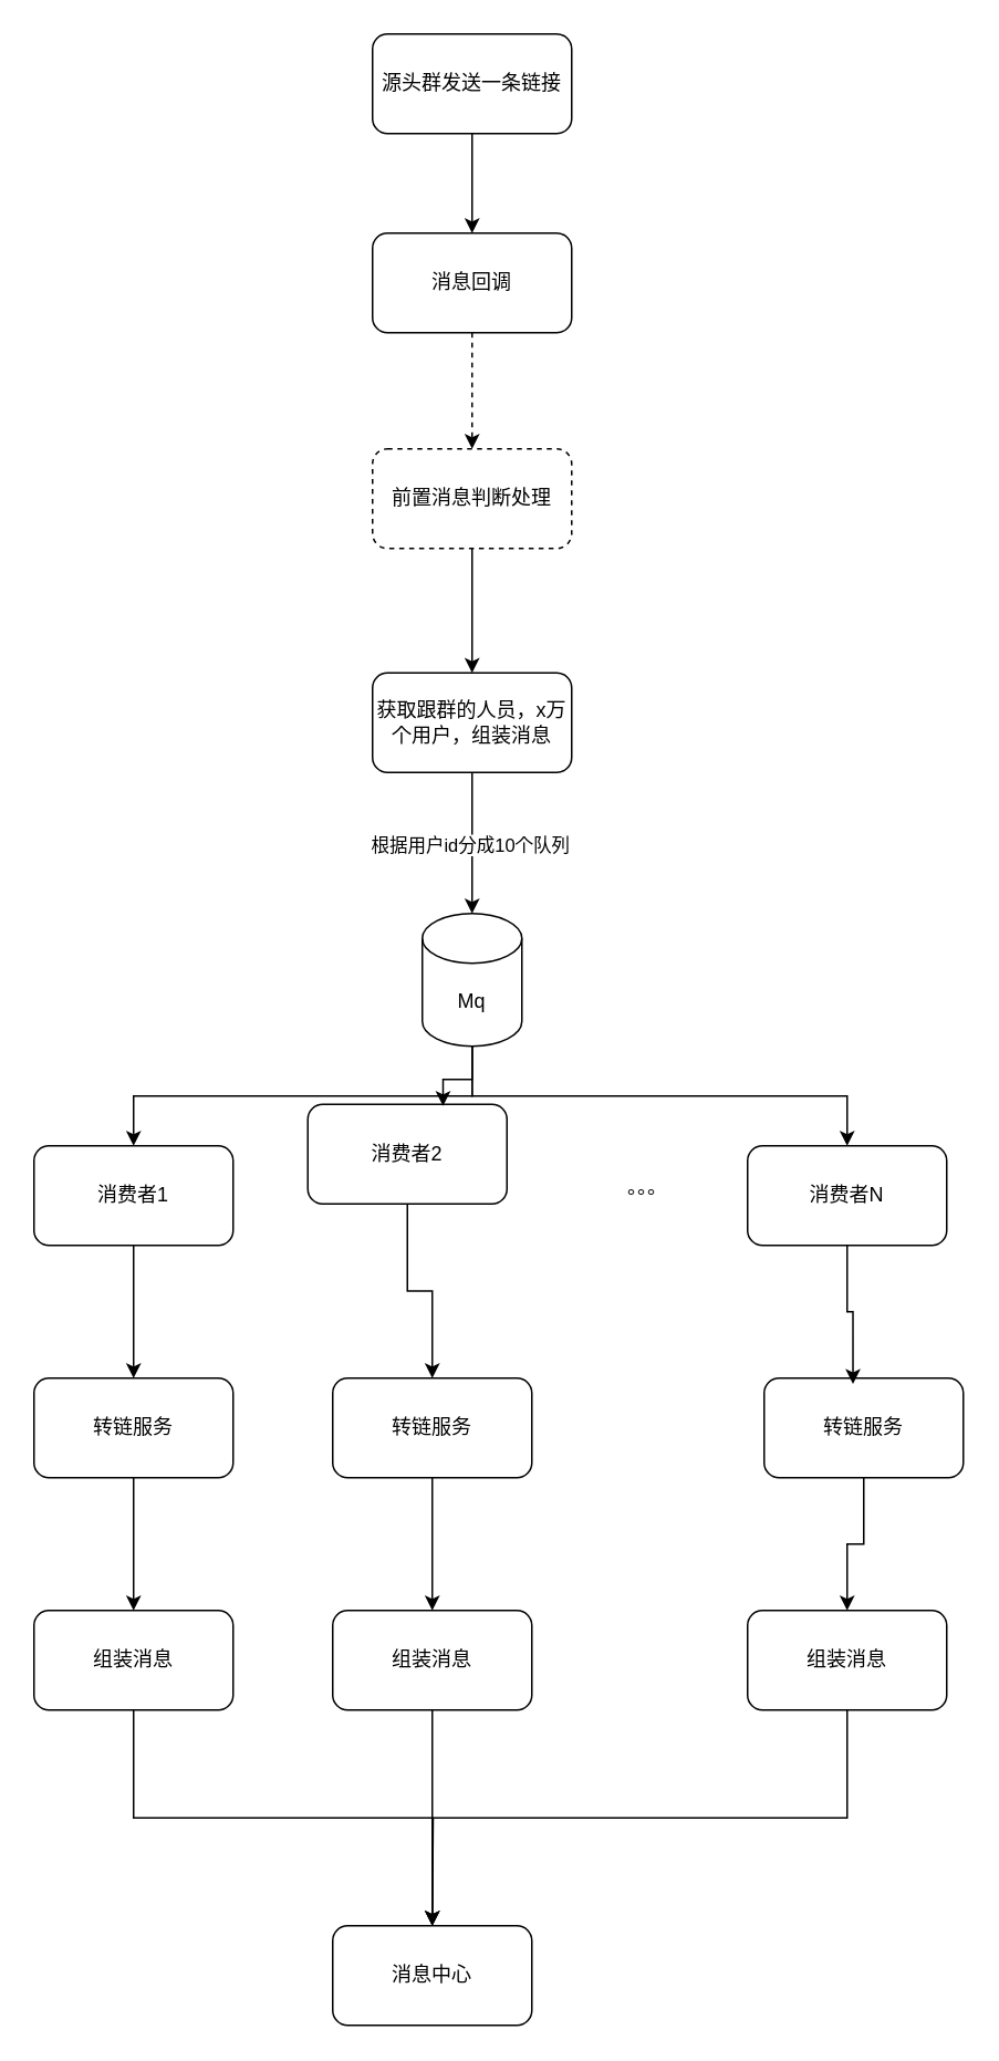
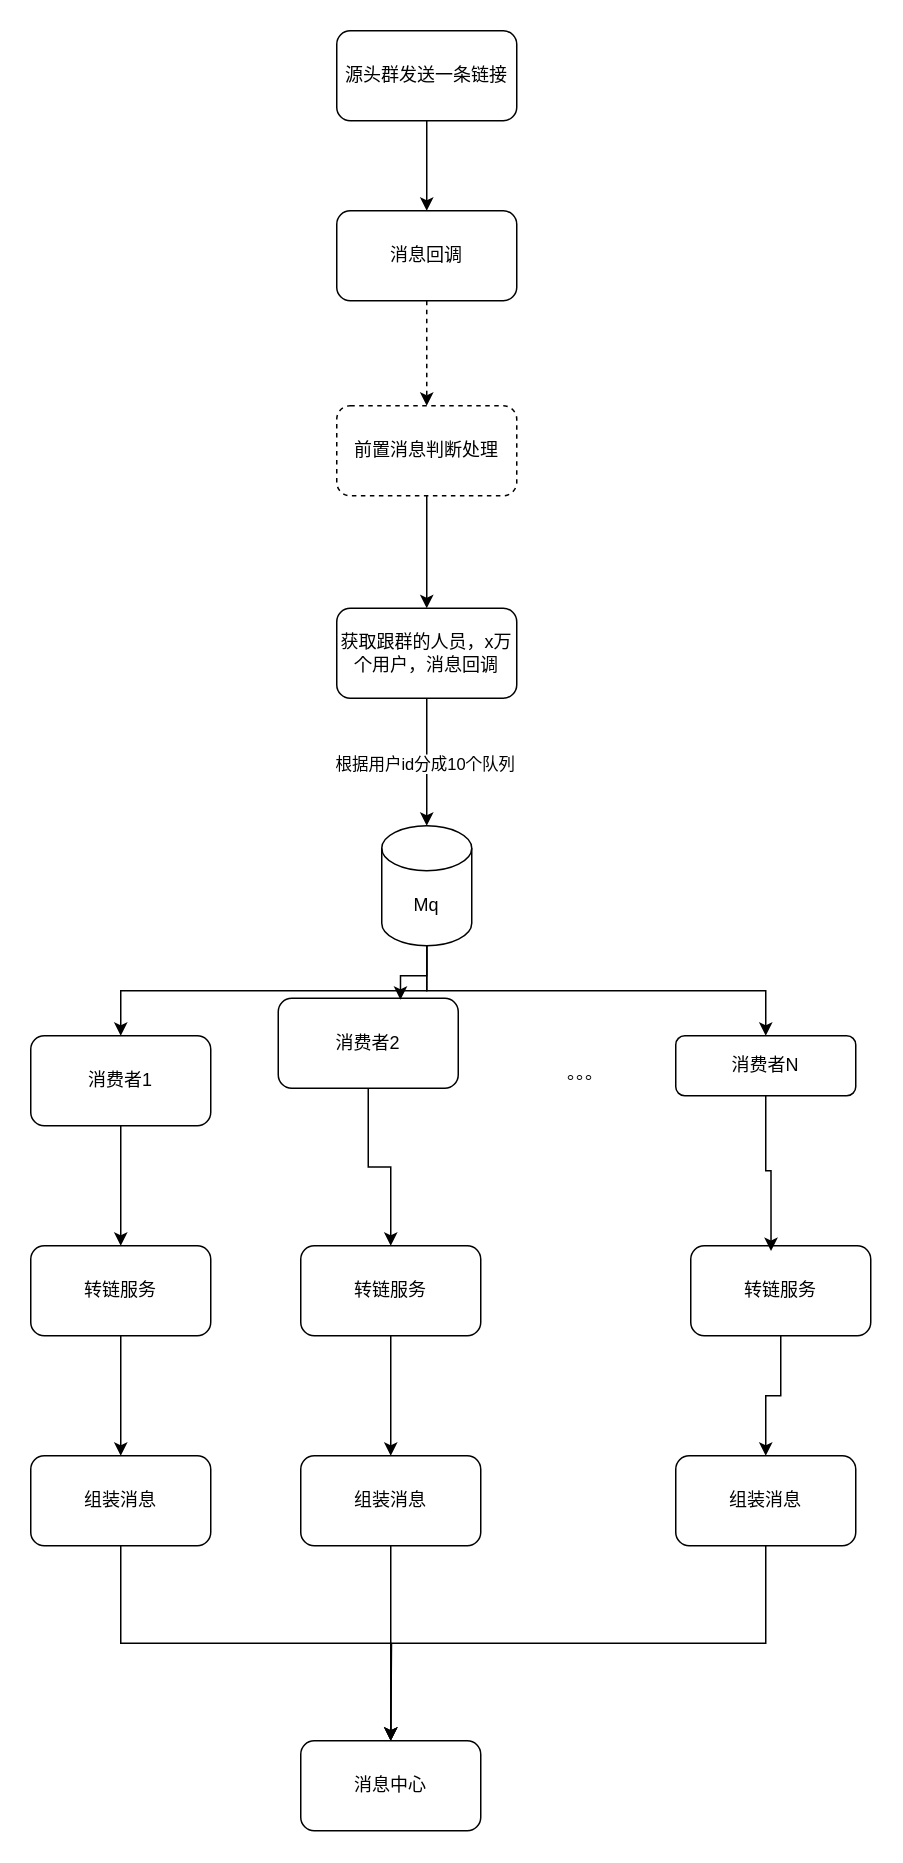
- <mxCell id="8" value="获取跟群的人员，x万个用户，组装消息" style="rounded=1;whiteSpace=wrap;html=1;" vertex="1" parent="1"><mxGeometry x="224" y="405" width="120" height="60" as="geometry" /></mxCell>
+ <mxCell id="8" value="获取跟群的人员，x万个用户，消息回调" style="rounded=1;whiteSpace=wrap;html=1;" vertex="1" parent="1"><mxGeometry x="224" y="405" width="120" height="60" as="geometry" /></mxCell>
- <mxCell id="18" value="消费者N" style="rounded=1;whiteSpace=wrap;html=1;" vertex="1" parent="1"><mxGeometry x="450" y="690" width="120" height="60" as="geometry" /></mxCell>
+ <mxCell id="18" value="消费者N" style="rounded=1;whiteSpace=wrap;html=1;" vertex="1" parent="1"><mxGeometry x="450" y="690" width="120" height="40" as="geometry" /></mxCell>
